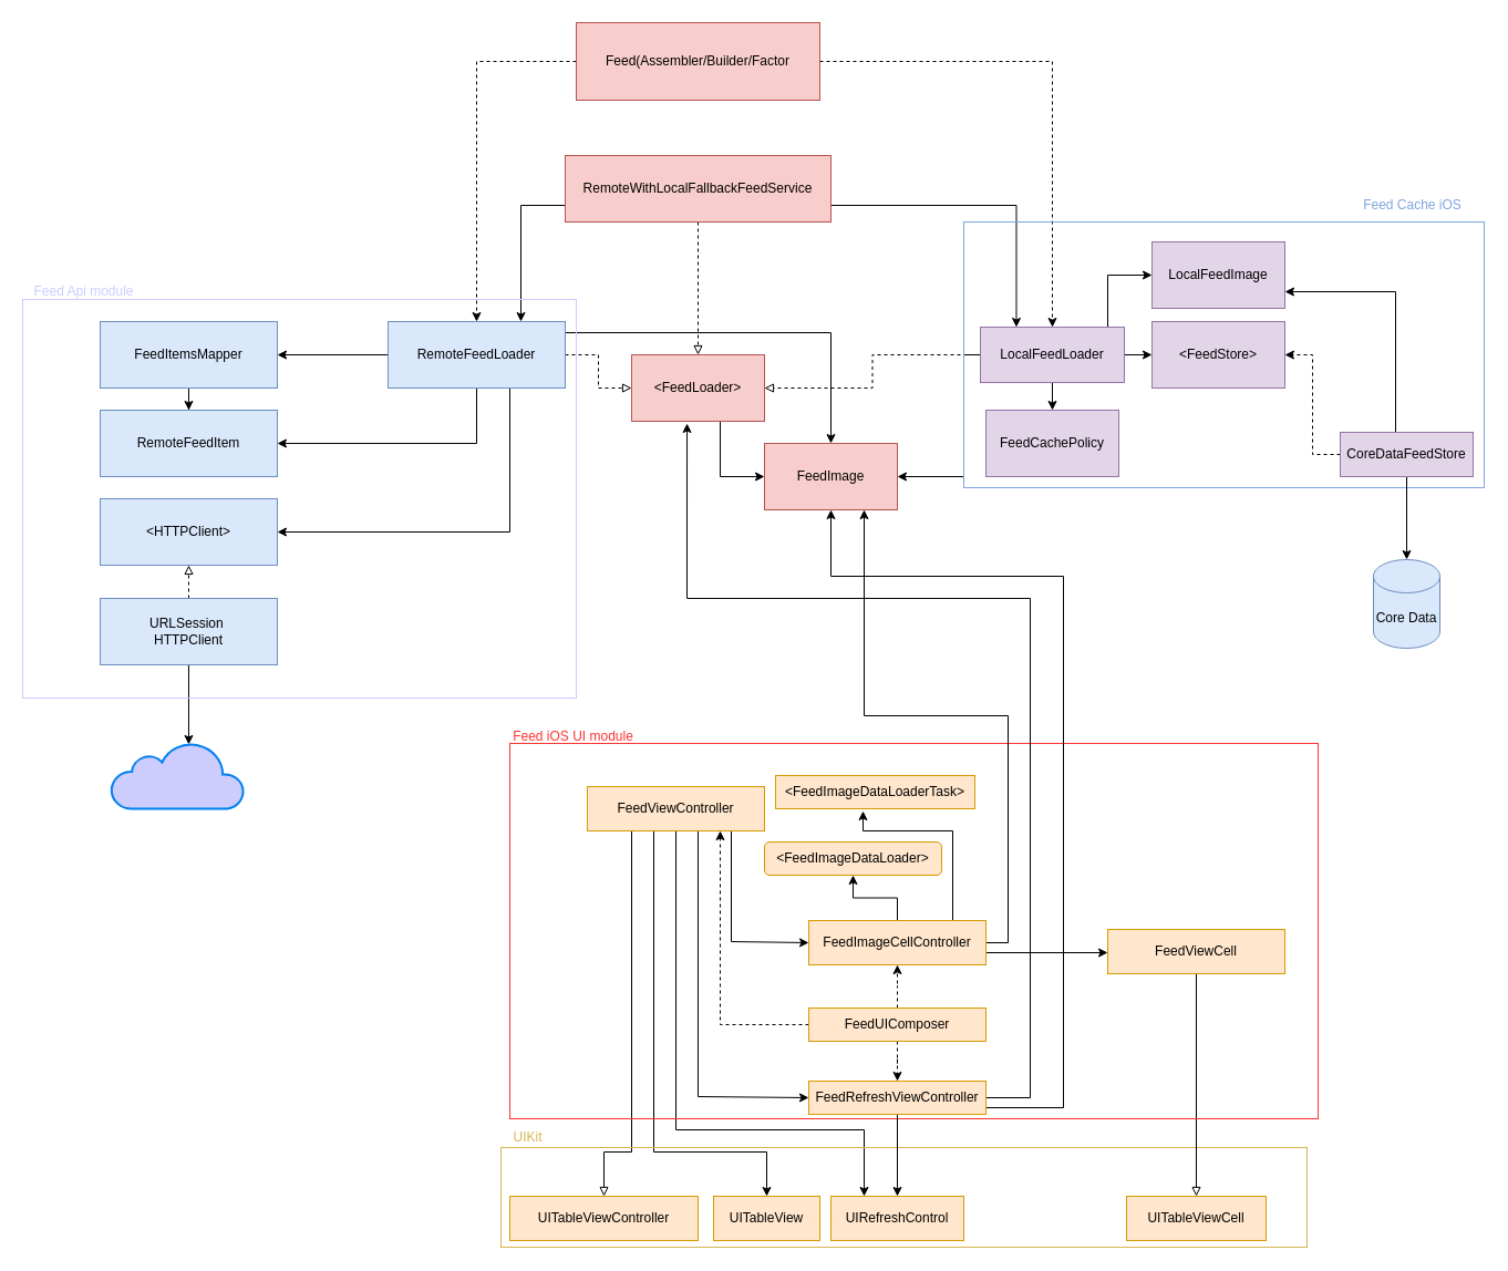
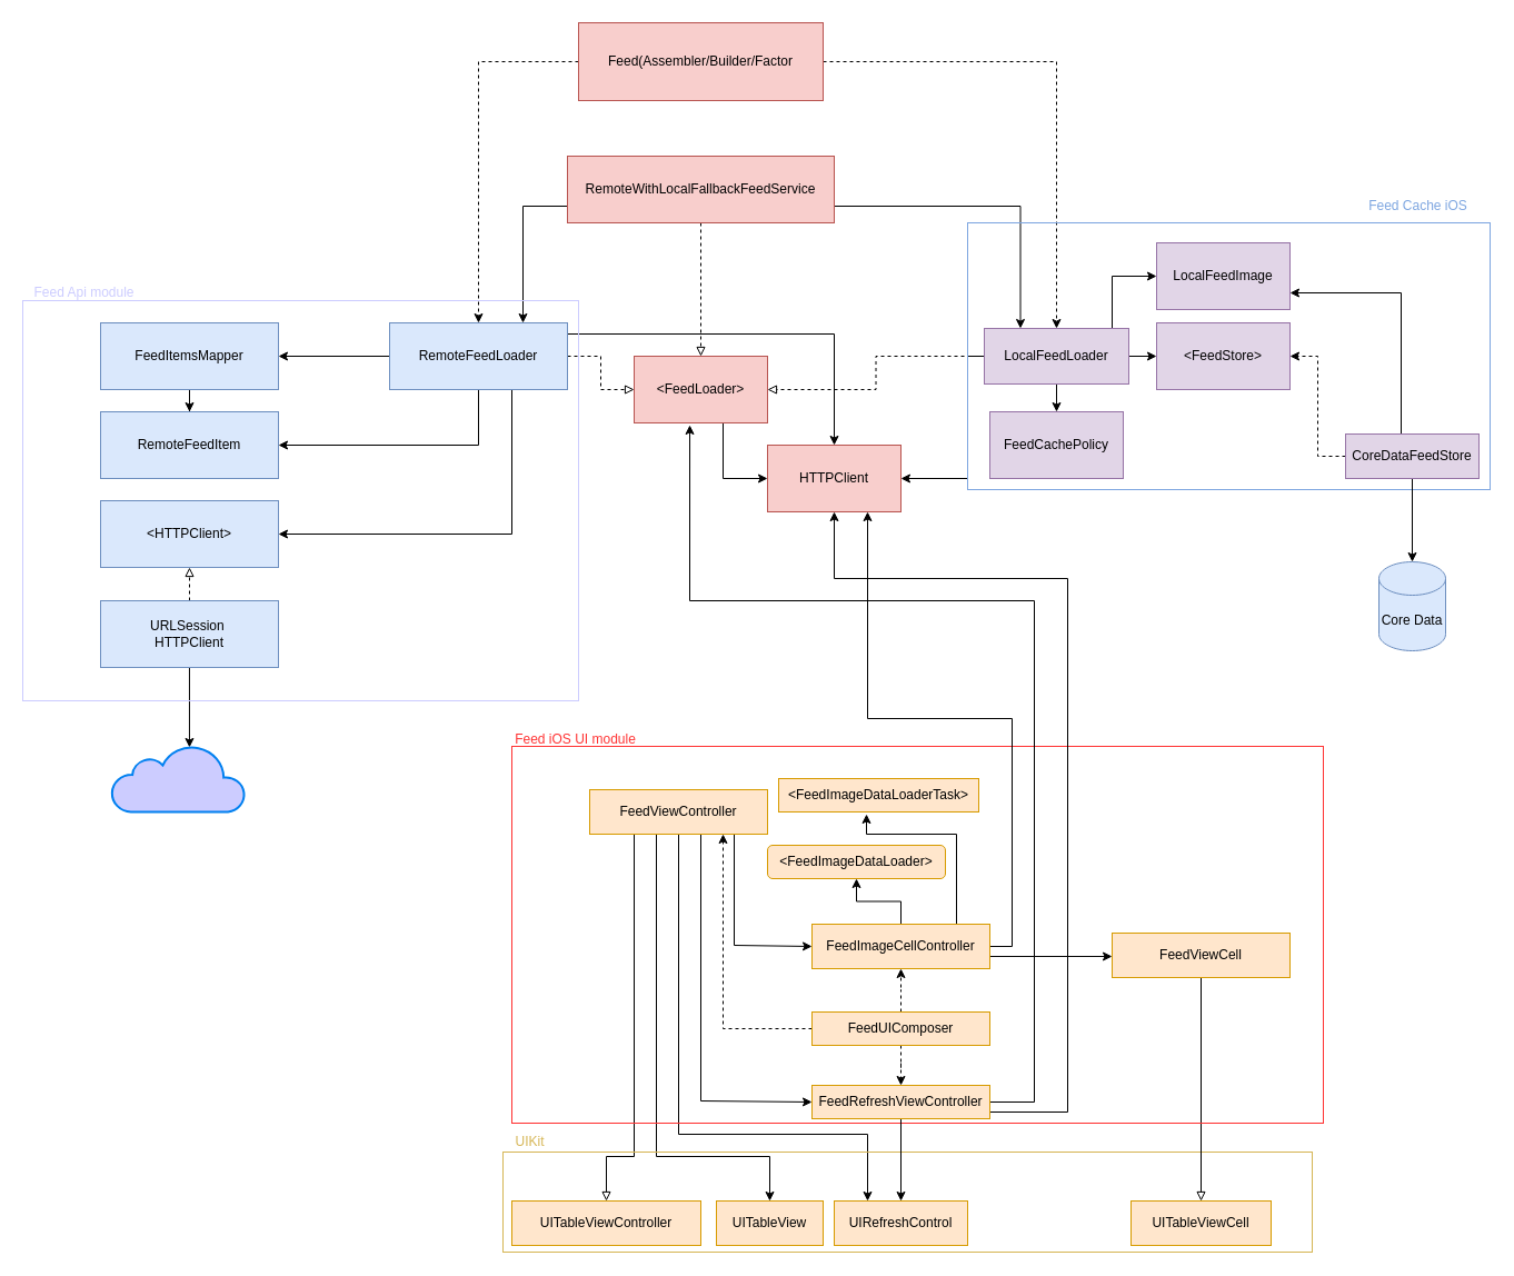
- <mxCell id="43" value="FeedImage" style="rounded=0;whiteSpace=wrap;html=1;fillColor=#f8cecc;strokeColor=#b85450;" parent="1" vertex="1"><mxGeometry x="690" y="400" width="120" height="60" as="geometry" /></mxCell>
+ <mxCell id="43" value="HTTPClient" style="rounded=0;whiteSpace=wrap;html=1;fillColor=#f8cecc;strokeColor=#b85450;" parent="1" vertex="1"><mxGeometry x="690" y="400" width="120" height="60" as="geometry" /></mxCell>
